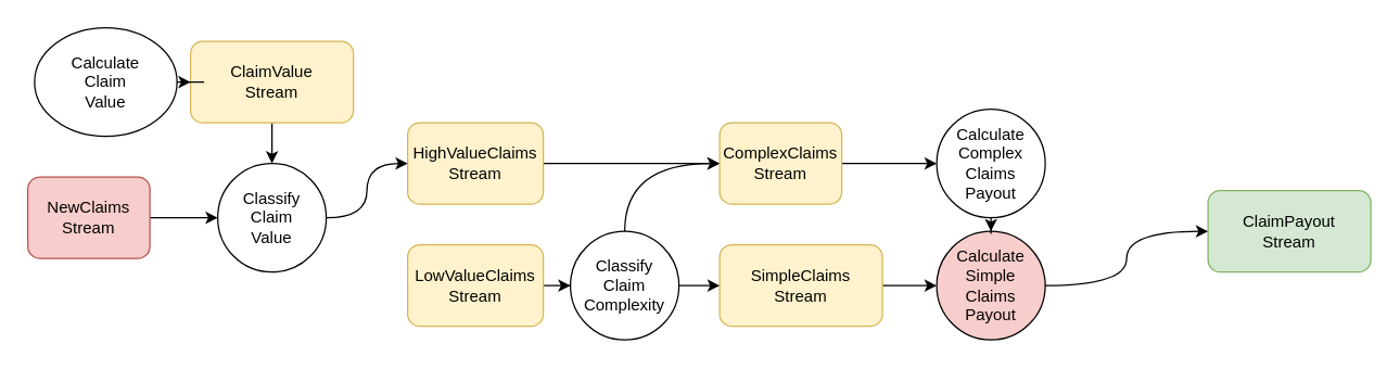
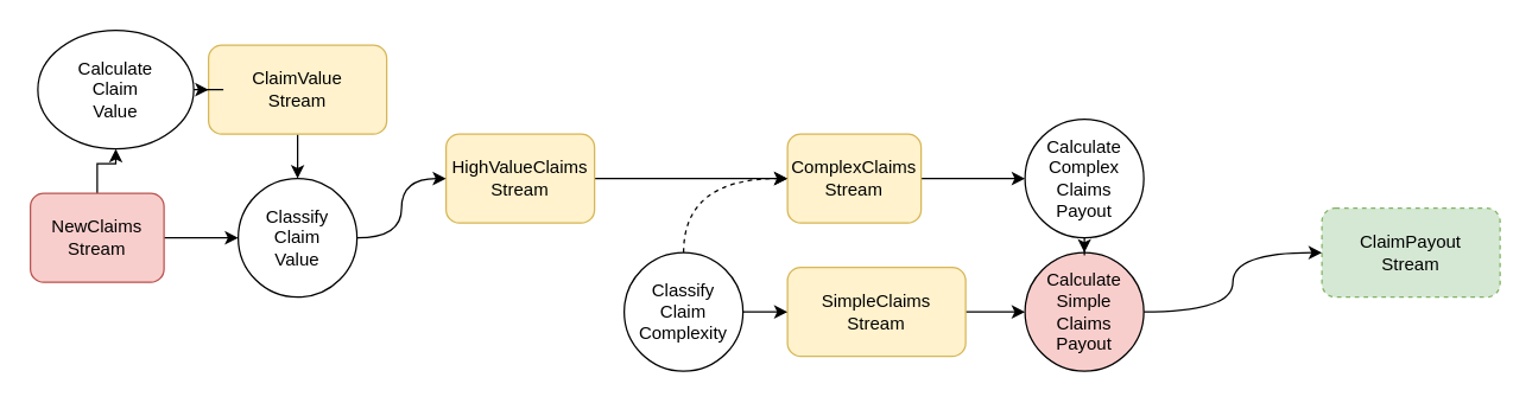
+ <mxCell id="2" style="edgeStyle=orthogonalEdgeStyle;rounded=0;orthogonalLoop=1;jettySize=auto;html=1;" edge="1" parent="1" source="4" target="17"><mxGeometry relative="1" as="geometry" /></mxCell>
- <mxCell id="21" style="edgeStyle=orthogonalEdgeStyle;rounded=0;orthogonalLoop=1;jettySize=auto;html=1;exitX=0.5;exitY=0;exitDx=0;exitDy=0;entryX=0;entryY=0.5;entryDx=0;entryDy=0;curved=1;" edge="1" parent="1" source="22" target="14"><mxGeometry relative="1" as="geometry" /></mxCell>
+ <mxCell id="21" style="edgeStyle=orthogonalEdgeStyle;rounded=0;orthogonalLoop=1;jettySize=auto;html=1;exitX=0.5;exitY=0;exitDx=0;exitDy=0;entryX=0;entryY=0.5;entryDx=0;entryDy=0;curved=1;dashed=1;" edge="1" parent="1" source="22" target="14"><mxGeometry relative="1" as="geometry" /></mxCell>
- <mxCell id="15" value="&lt;div&gt;ClaimPayout&lt;/div&gt;&lt;div&gt;Stream&lt;/div&gt;" style="rounded=1;whiteSpace=wrap;html=1;fillColor=#d5e8d4;strokeColor=#82b366;" vertex="1" parent="1"><mxGeometry x="890" y="140" width="120" height="60" as="geometry" /></mxCell>
+ <mxCell id="15" value="&lt;div&gt;ClaimPayout&lt;/div&gt;&lt;div&gt;Stream&lt;/div&gt;" style="rounded=1;whiteSpace=wrap;html=1;fillColor=#d5e8d4;strokeColor=#82b366;dashed=1;" vertex="1" parent="1"><mxGeometry x="890" y="140" width="120" height="60" as="geometry" /></mxCell>
- <mxCell id="10" value="&lt;div&gt;LowValueClaims&lt;/div&gt;&lt;div&gt;Stream&lt;/div&gt;" style="rounded=1;whiteSpace=wrap;html=1;fillColor=#fff2cc;strokeColor=#d6b656;" vertex="1" parent="1"><mxGeometry x="300" y="180" width="100" height="60" as="geometry" /></mxCell>
- <mxCell id="9" style="edgeStyle=orthogonalEdgeStyle;rounded=0;orthogonalLoop=1;jettySize=auto;html=1;" edge="1" parent="1" source="10" target="22"><mxGeometry relative="1" as="geometry" /></mxCell>
